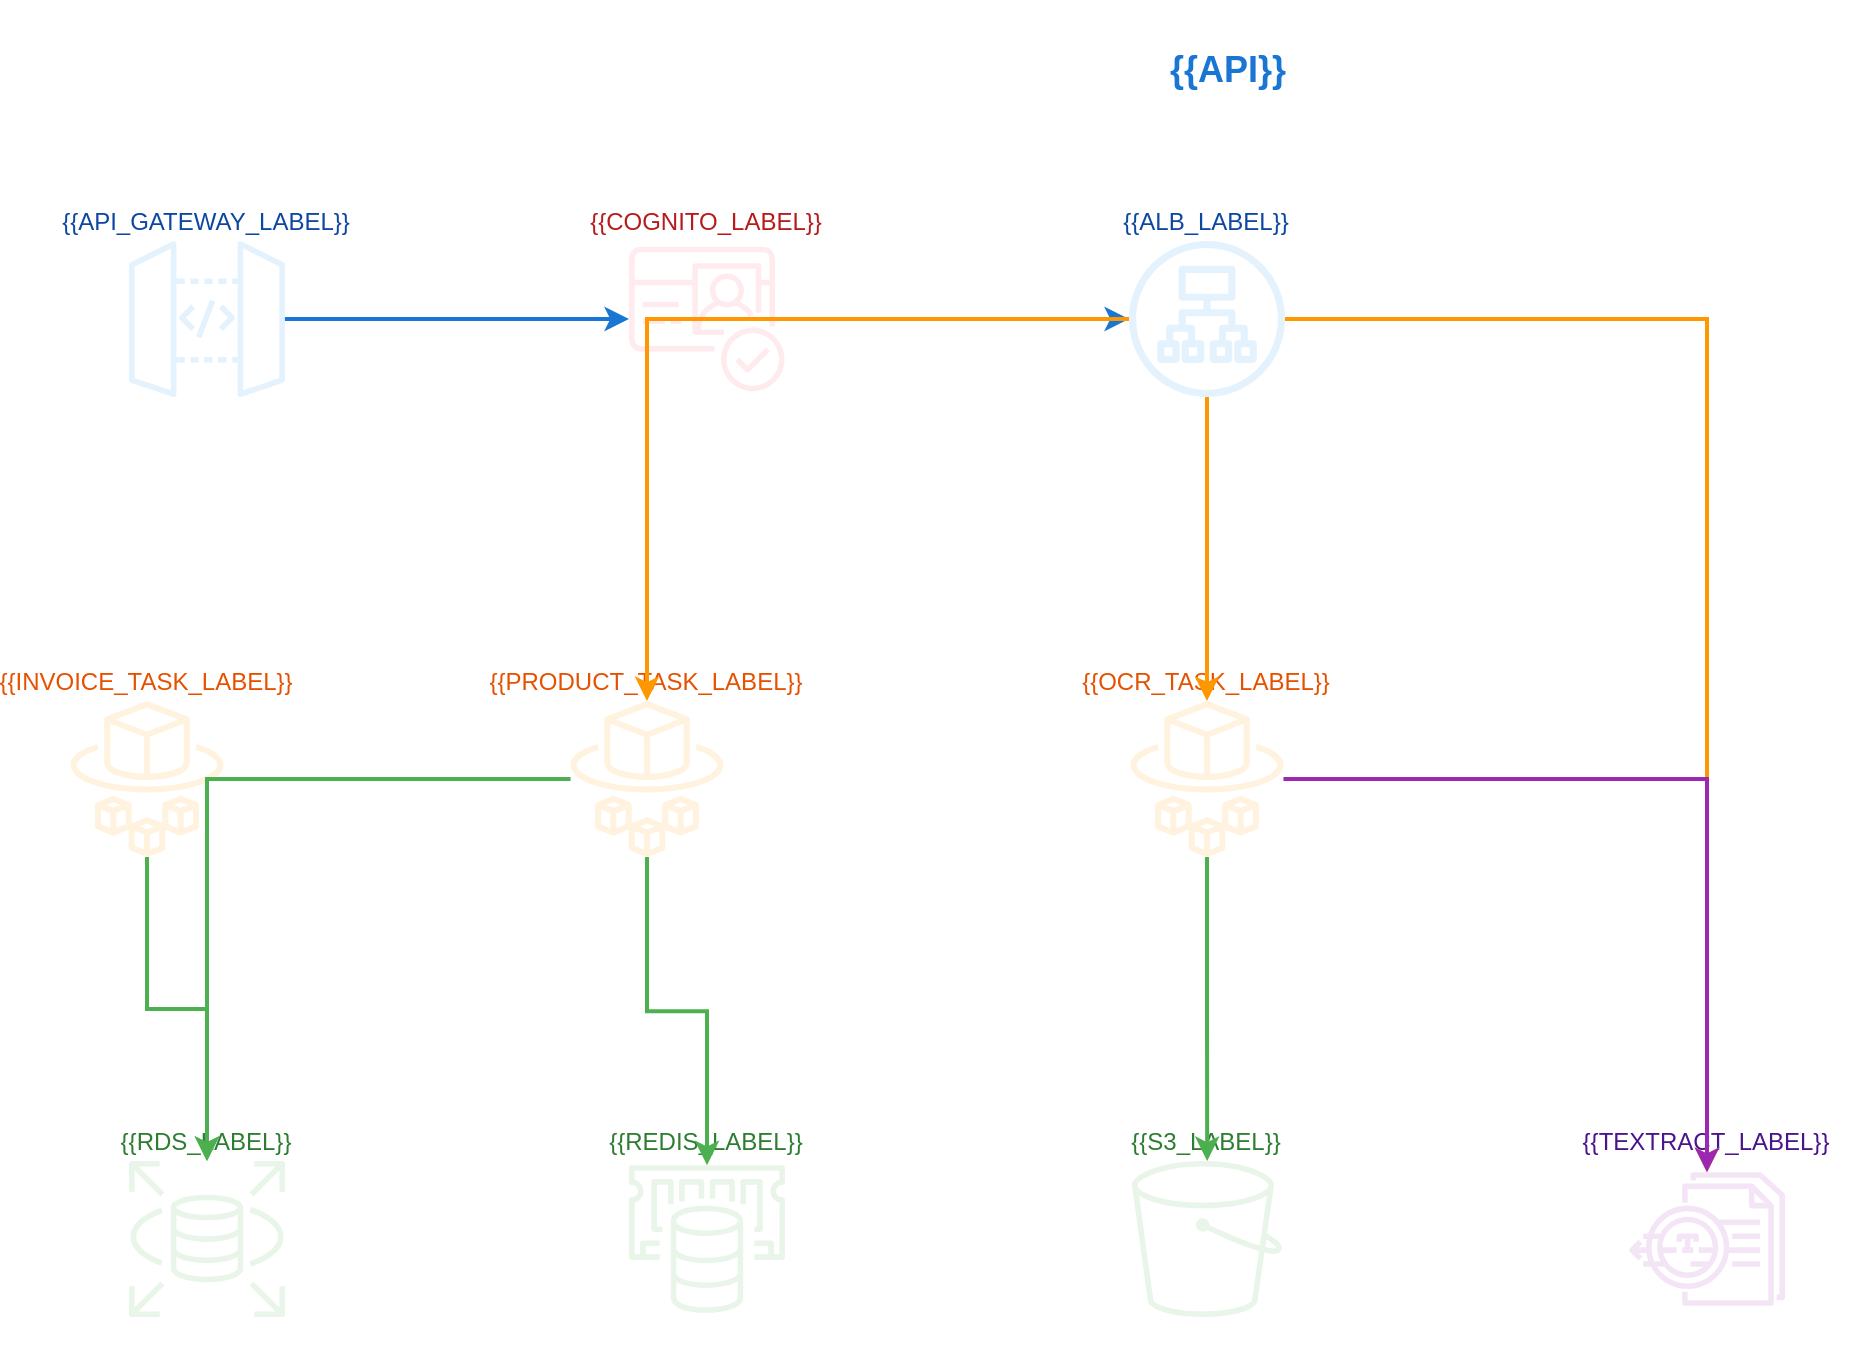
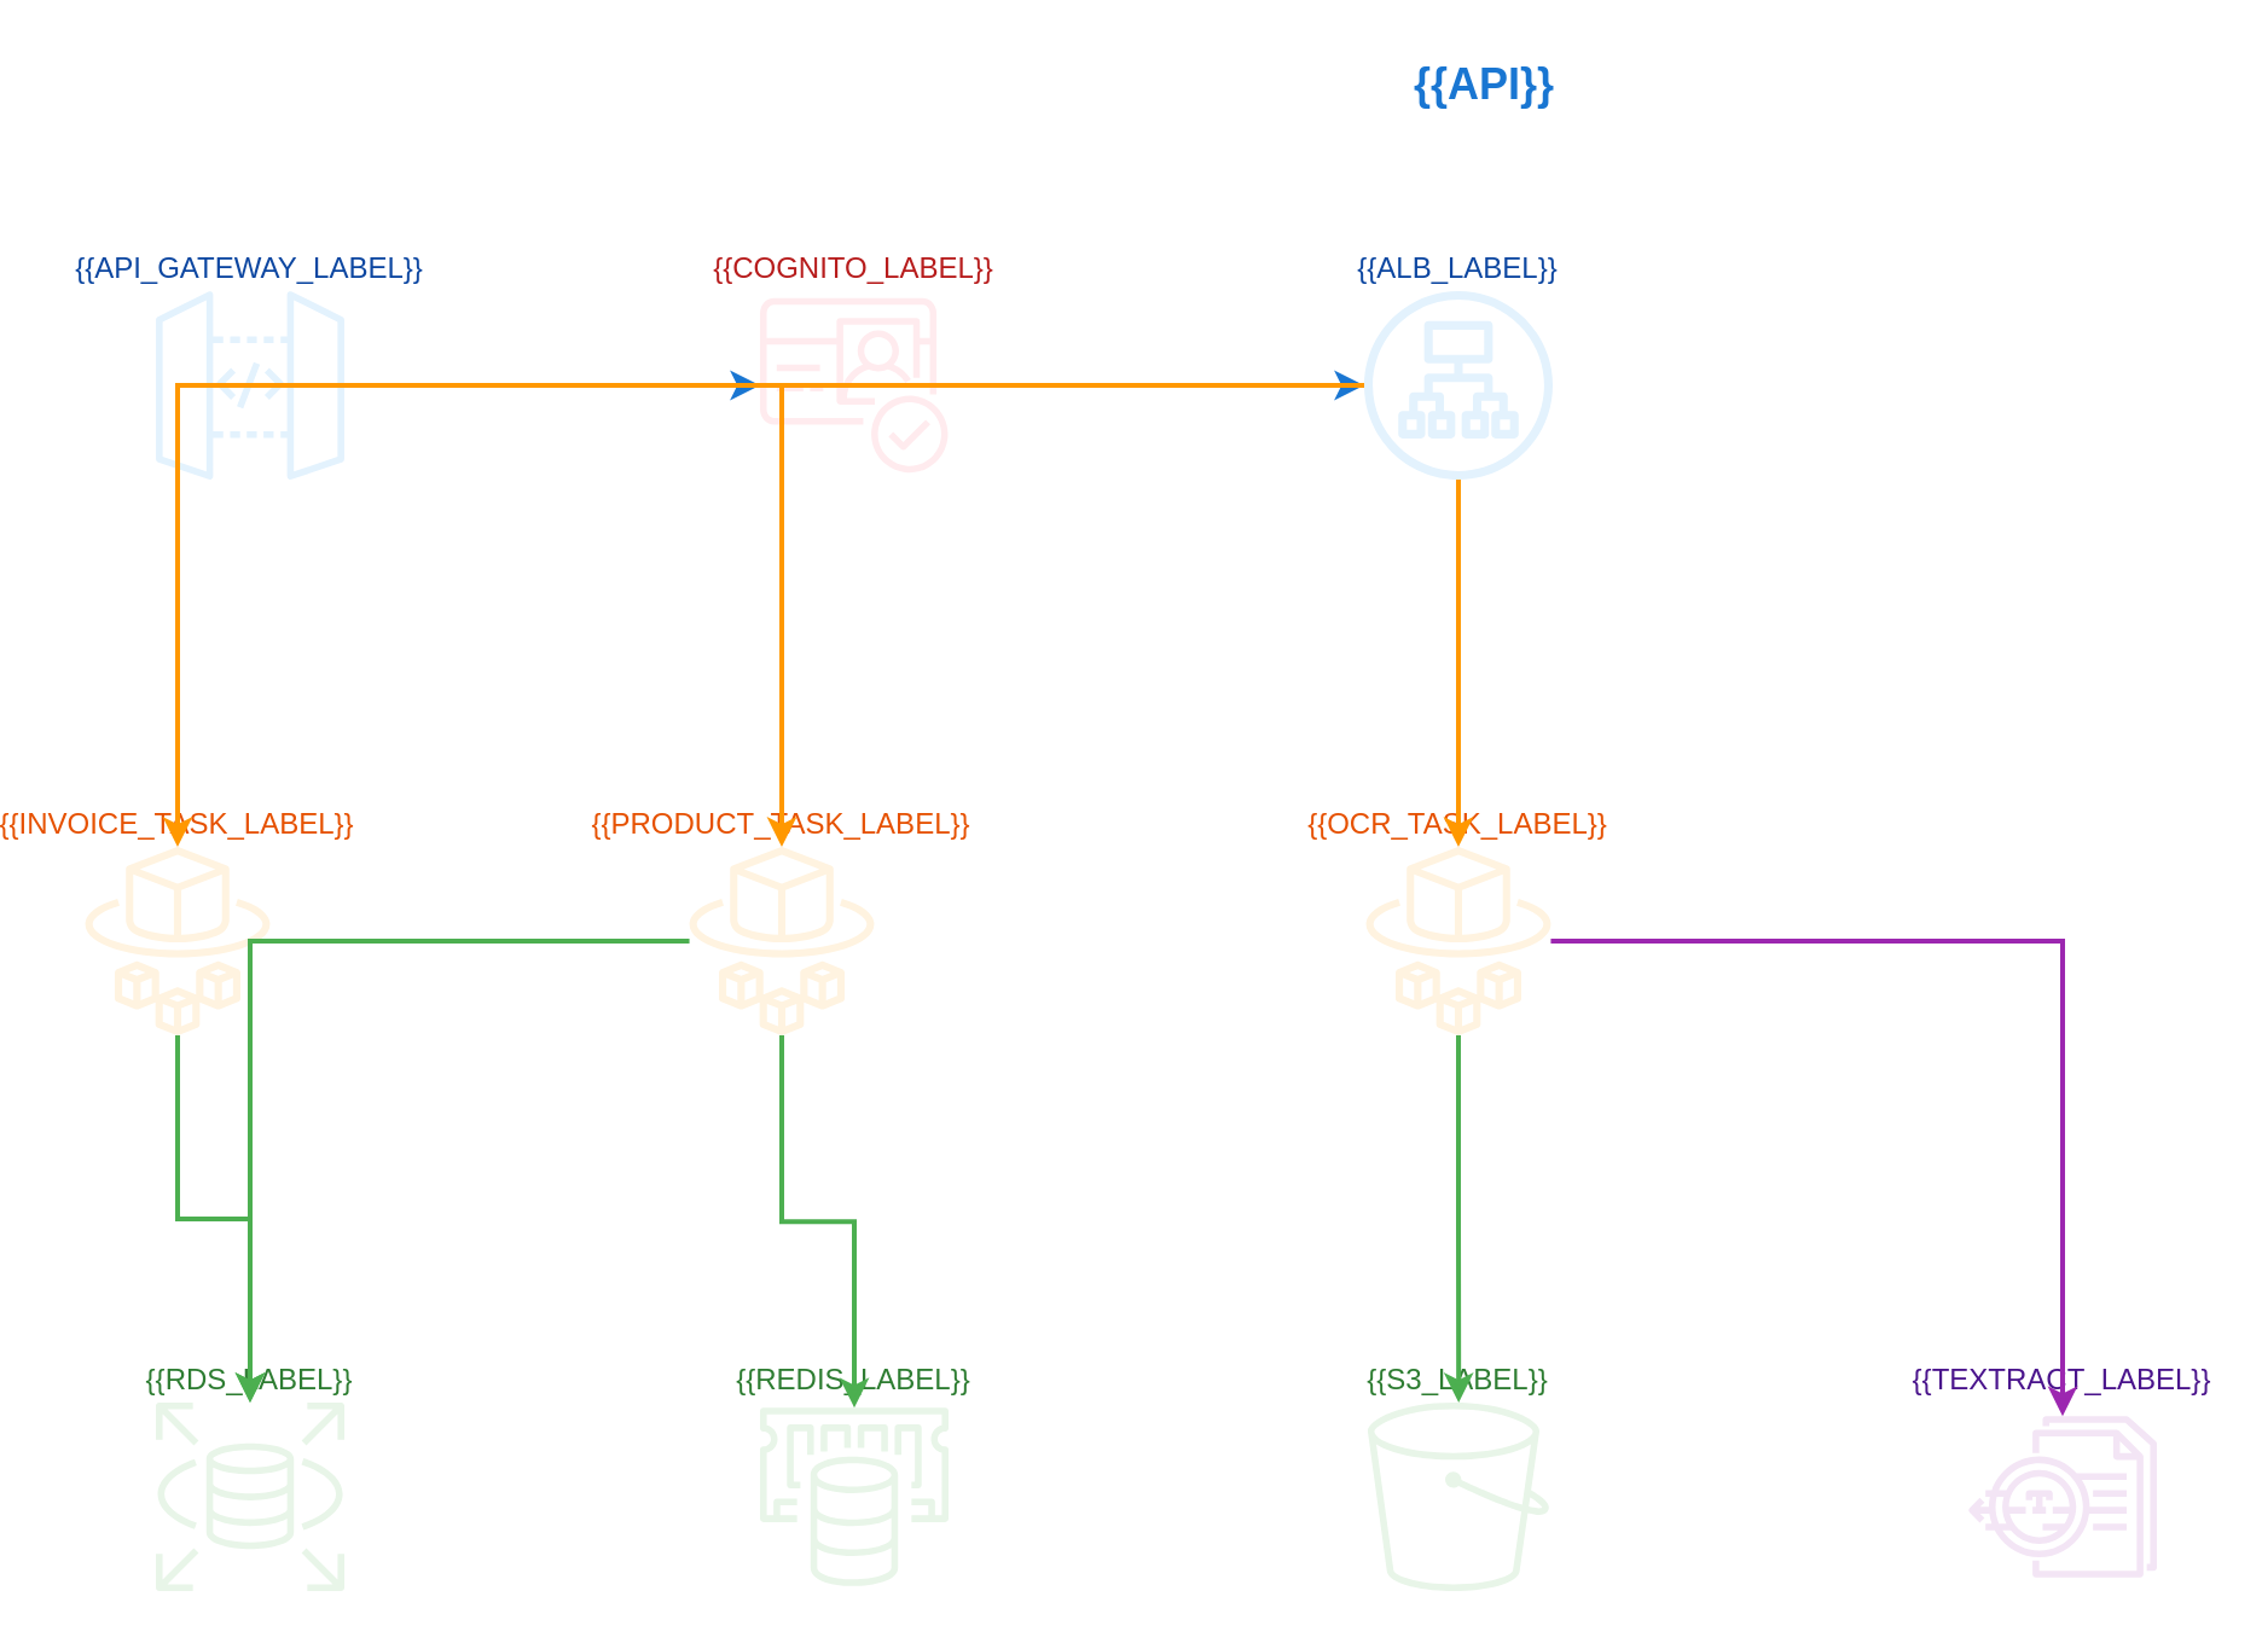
- <mxCell id="15" style="edgeStyle=orthogonalEdgeStyle;rounded=0;orthogonalLoop=1;jettySize=auto;html=1;strokeColor=#FF9800;strokeWidth=2;" edge="1" parent="1" source="5" target="12"><mxGeometry relative="1" as="geometry" /></mxCell>
+ <mxCell id="15" style="edgeStyle=orthogonalEdgeStyle;rounded=0;orthogonalLoop=1;jettySize=auto;html=1;strokeColor=#FF9800;strokeWidth=2;" edge="1" parent="1" source="5" target="6"><mxGeometry relative="1" as="geometry" /></mxCell>
